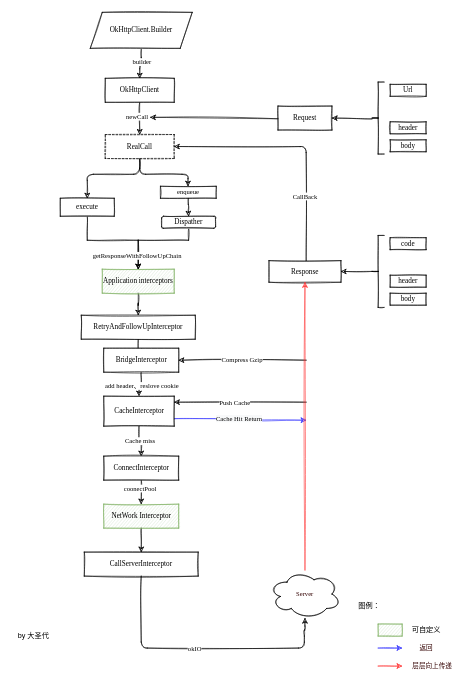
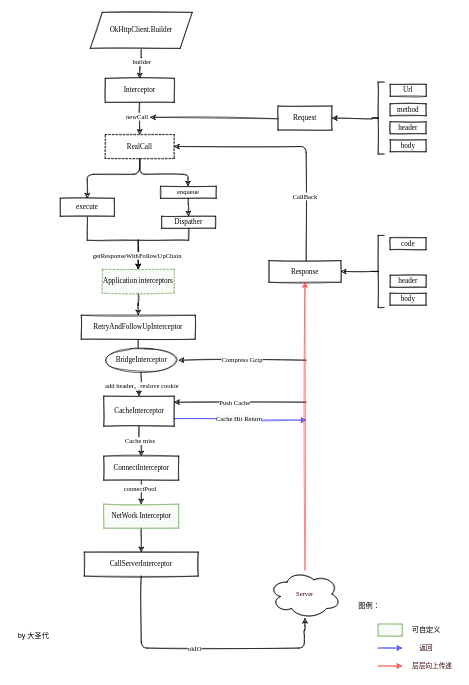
- <mxCell id="7" value="OkHttpClient" style="whiteSpace=wrap;html=1;verticalAlign=middle;fontFamily=Comic Sans MS;sketch=1;" parent="1" vertex="1"><mxGeometry x="175" y="130" width="115" height="40" as="geometry" /></mxCell>
+ <mxCell id="7" value="Interceptor" style="whiteSpace=wrap;html=1;verticalAlign=middle;fontFamily=Comic Sans MS;sketch=1;" parent="1" vertex="1"><mxGeometry x="175" y="130" width="115" height="40" as="geometry" /></mxCell>
+ <mxCell id="23" value="method" style="whiteSpace=wrap;html=1;fontFamily=Comic Sans MS;verticalAlign=middle;sketch=1;" parent="1" vertex="1"><mxGeometry x="650" y="172.5" width="60" height="20" as="geometry" /></mxCell>
- <mxCell id="19" value="Dispather" style="whiteSpace=wrap;html=1;verticalAlign=middle;fontFamily=Comic Sans MS;sketch=1;rounded=1;" parent="1" vertex="1"><mxGeometry x="269" y="360" width="90" height="20" as="geometry" /></mxCell>
+ <mxCell id="19" value="Dispather" style="whiteSpace=wrap;html=1;verticalAlign=middle;fontFamily=Comic Sans MS;sketch=1;" parent="1" vertex="1"><mxGeometry x="269" y="360" width="90" height="20" as="geometry" /></mxCell>
- <mxCell id="21" value="Application interceptors" style="whiteSpace=wrap;html=1;verticalAlign=middle;fontFamily=Comic Sans MS;fillColor=#d5e8d4;strokeColor=#82b366;sketch=1;" parent="1" vertex="1"><mxGeometry x="170" y="448.25" width="120" height="40" as="geometry" /></mxCell>
+ <mxCell id="21" value="Application interceptors" style="whiteSpace=wrap;html=1;verticalAlign=middle;fontFamily=Comic Sans MS;fillColor=#d5e8d4;strokeColor=#82b366;sketch=1;dashed=1;" parent="1" vertex="1"><mxGeometry x="170" y="448.25" width="120" height="40" as="geometry" /></mxCell>
- <mxCell id="32" value="BridgeInterceptor" style="whiteSpace=wrap;html=1;verticalAlign=middle;fontFamily=Comic Sans MS;sketch=1;" parent="1" vertex="1"><mxGeometry x="172.5" y="580" width="125" height="40" as="geometry" /></mxCell>
+ <mxCell id="32" value="BridgeInterceptor" style="ellipse;whiteSpace=wrap;html=1;verticalAlign=middle;fontFamily=Comic Sans MS;sketch=1;" parent="1" vertex="1"><mxGeometry x="172.5" y="580" width="125" height="40" as="geometry" /></mxCell>
